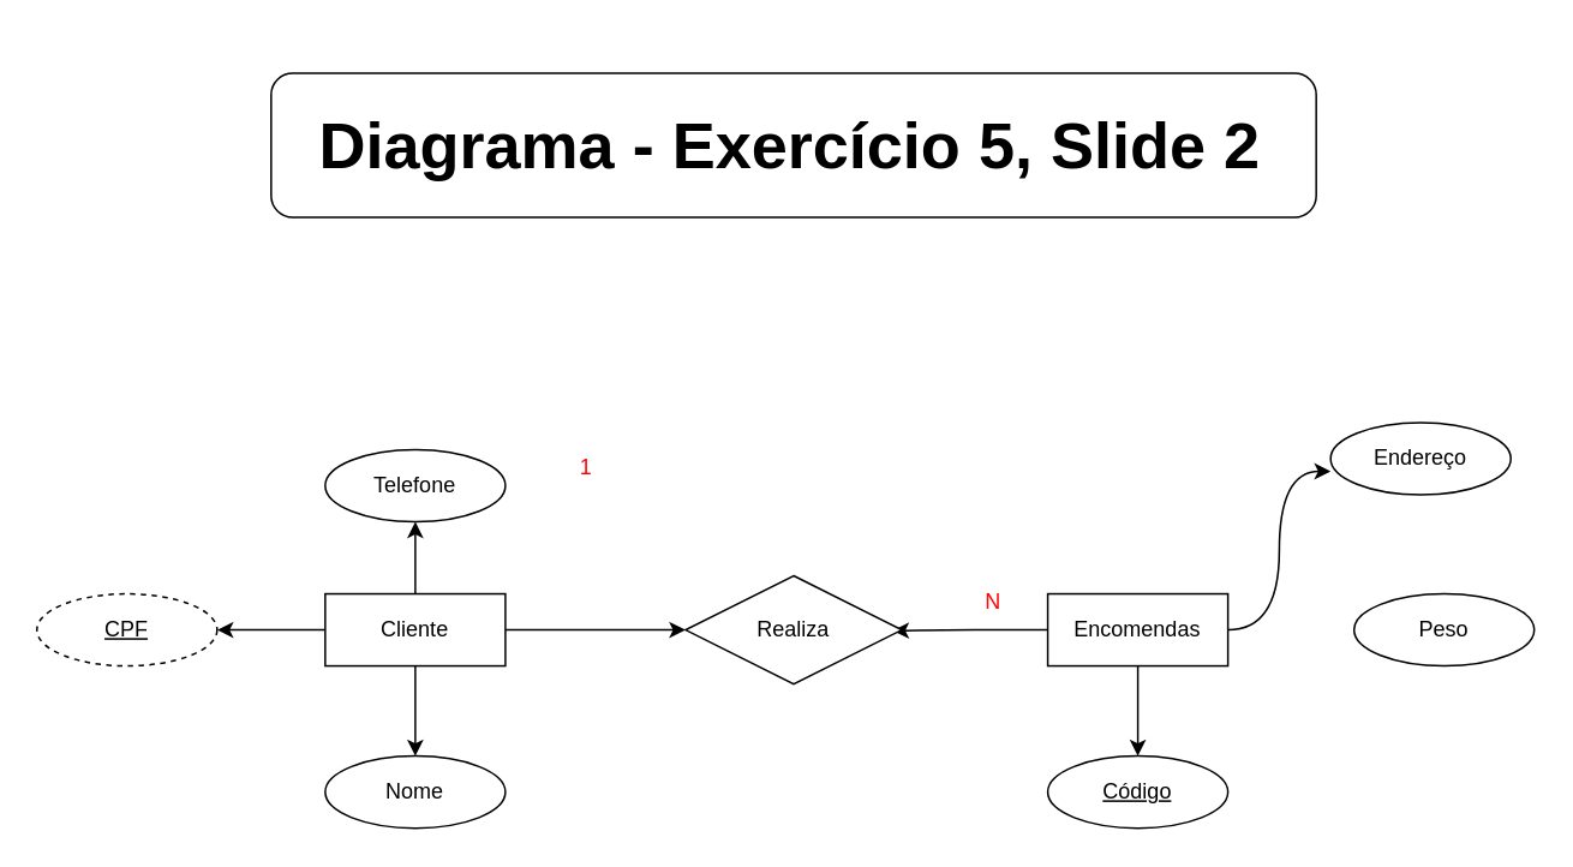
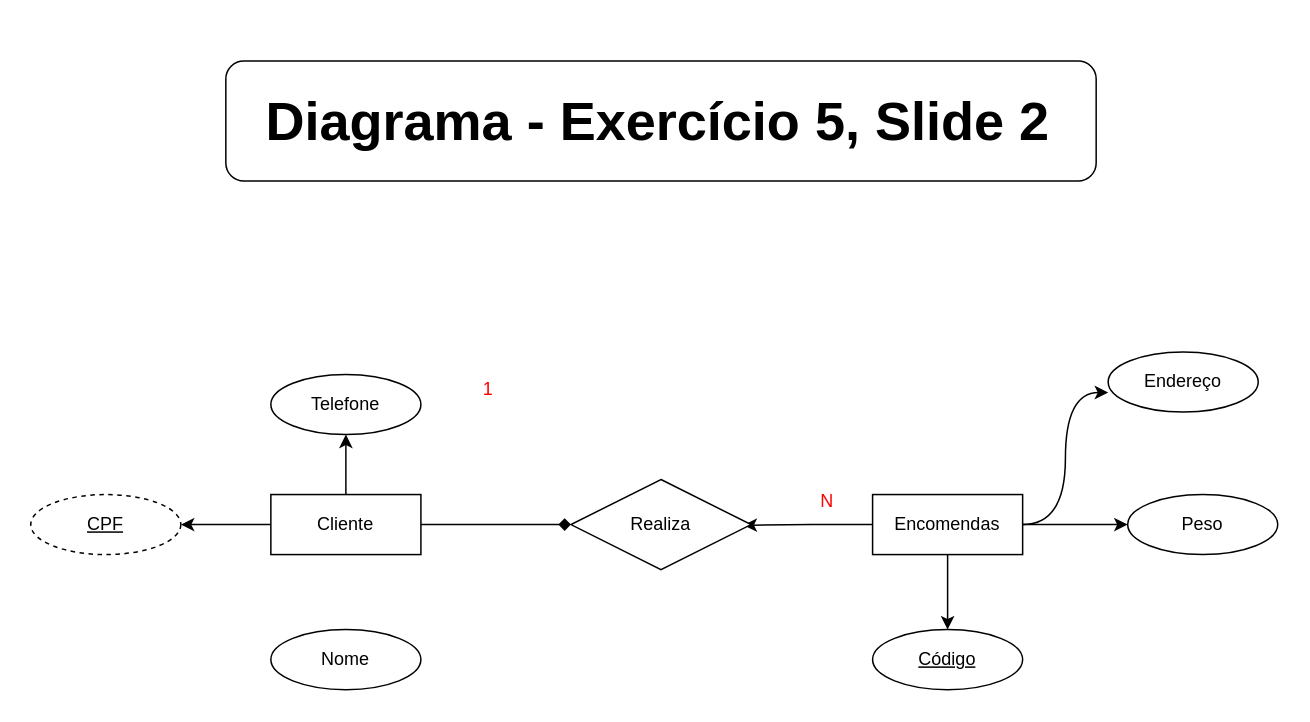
- <mxCell id="3" style="edgeStyle=orthogonalEdgeStyle;rounded=0;orthogonalLoop=1;jettySize=auto;html=1;" parent="1" source="6" target="18" edge="1"><mxGeometry relative="1" as="geometry" /></mxCell>
+ <mxCell id="3" style="edgeStyle=orthogonalEdgeStyle;rounded=0;orthogonalLoop=1;jettySize=auto;html=1;endArrow=diamond;" parent="1" source="6" target="18" edge="1"><mxGeometry relative="1" as="geometry" /></mxCell>
+ <mxCell id="11" style="edgeStyle=orthogonalEdgeStyle;rounded=0;orthogonalLoop=1;jettySize=auto;html=1;" parent="1" source="14" target="16" edge="1"><mxGeometry relative="1" as="geometry" /></mxCell>
- <mxCell id="5" style="edgeStyle=orthogonalEdgeStyle;rounded=0;orthogonalLoop=1;jettySize=auto;html=1;entryX=0.5;entryY=0;entryDx=0;entryDy=0;" parent="1" source="6" target="7" edge="1"><mxGeometry relative="1" as="geometry" /></mxCell>
